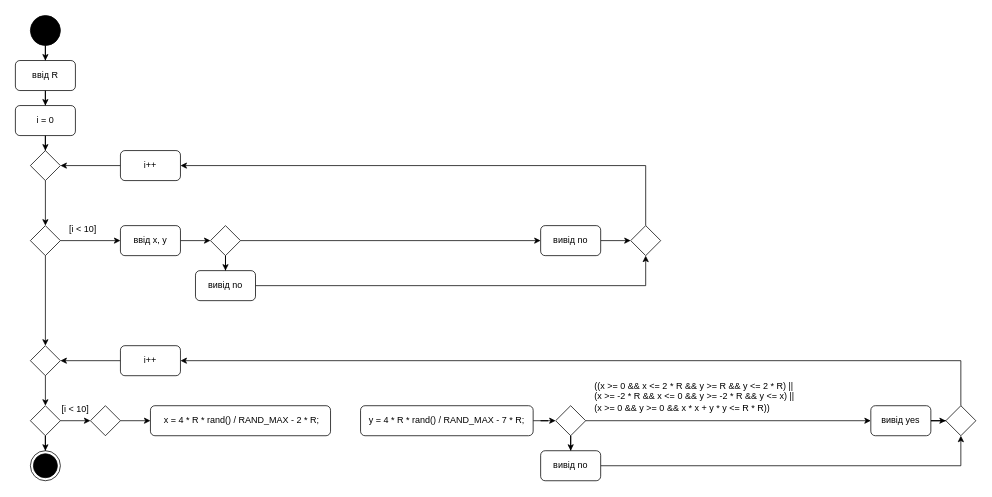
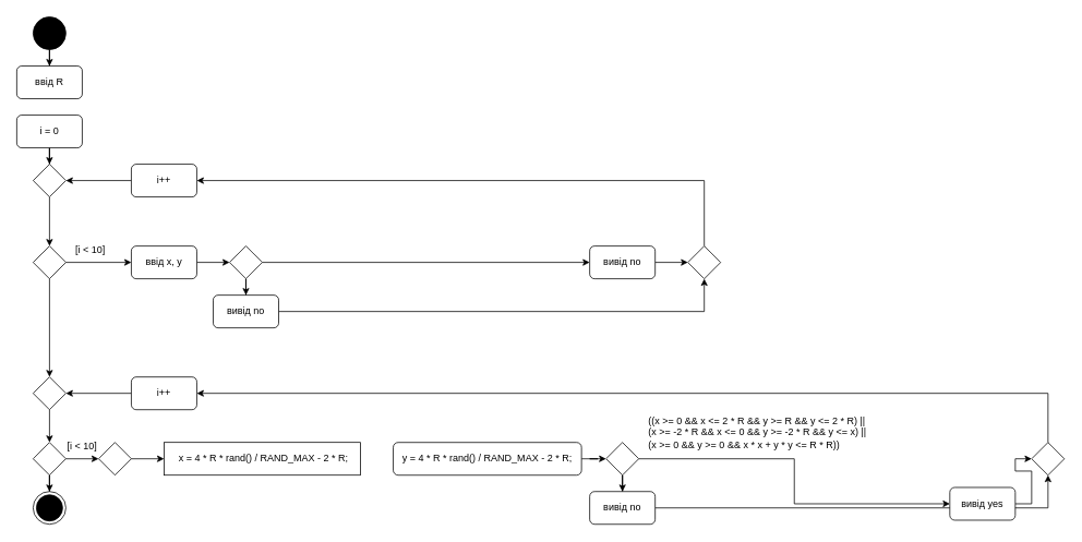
- <mxCell id="4" style="edgeStyle=orthogonalEdgeStyle;rounded=0;orthogonalLoop=1;jettySize=auto;html=1;entryX=0.5;entryY=0;entryDx=0;entryDy=0;" edge="1" parent="1" source="5" target="7"><mxGeometry relative="1" as="geometry" /></mxCell>
- <mxCell id="21" value="&lt;br&gt;&amp;nbsp; x = 4 * R * rand() / RAND_MAX - 2 * R;&amp;nbsp;&lt;div&gt;&lt;br/&gt;&lt;/div&gt;" style="rounded=1;whiteSpace=wrap;html=1;" vertex="1" parent="1"><mxGeometry x="200" y="540" width="240" height="40" as="geometry" /></mxCell>
+ <mxCell id="21" value="&lt;br&gt;&amp;nbsp; x = 4 * R * rand() / RAND_MAX - 2 * R;&amp;nbsp;&lt;div&gt;&lt;br/&gt;&lt;/div&gt;" style="whiteSpace=wrap;html=1;rounded=0;" vertex="1" parent="1"><mxGeometry x="200" y="540" width="240" height="40" as="geometry" /></mxCell>
- <mxCell id="23" value="&lt;br&gt; y = 4 * R * rand() / RAND_MAX - 7 * R;&lt;div&gt;&lt;br/&gt;&lt;/div&gt;" style="rounded=1;whiteSpace=wrap;html=1;" vertex="1" parent="1"><mxGeometry x="480" y="540" width="230" height="40" as="geometry" /></mxCell>
+ <mxCell id="23" value="&lt;br&gt; y = 4 * R * rand() / RAND_MAX - 2 * R;&lt;div&gt;&lt;br/&gt;&lt;/div&gt;" style="rounded=1;whiteSpace=wrap;html=1;" vertex="1" parent="1"><mxGeometry x="480" y="540" width="230" height="40" as="geometry" /></mxCell>
- <mxCell id="30" value="вивід yes" style="rounded=1;whiteSpace=wrap;html=1;" vertex="1" parent="1"><mxGeometry x="1160" y="540" width="80" height="40" as="geometry" /></mxCell>
+ <mxCell id="30" value="вивід yes" style="rounded=1;whiteSpace=wrap;html=1;" vertex="1" parent="1"><mxGeometry x="1160" y="595" width="80" height="40" as="geometry" /></mxCell>
